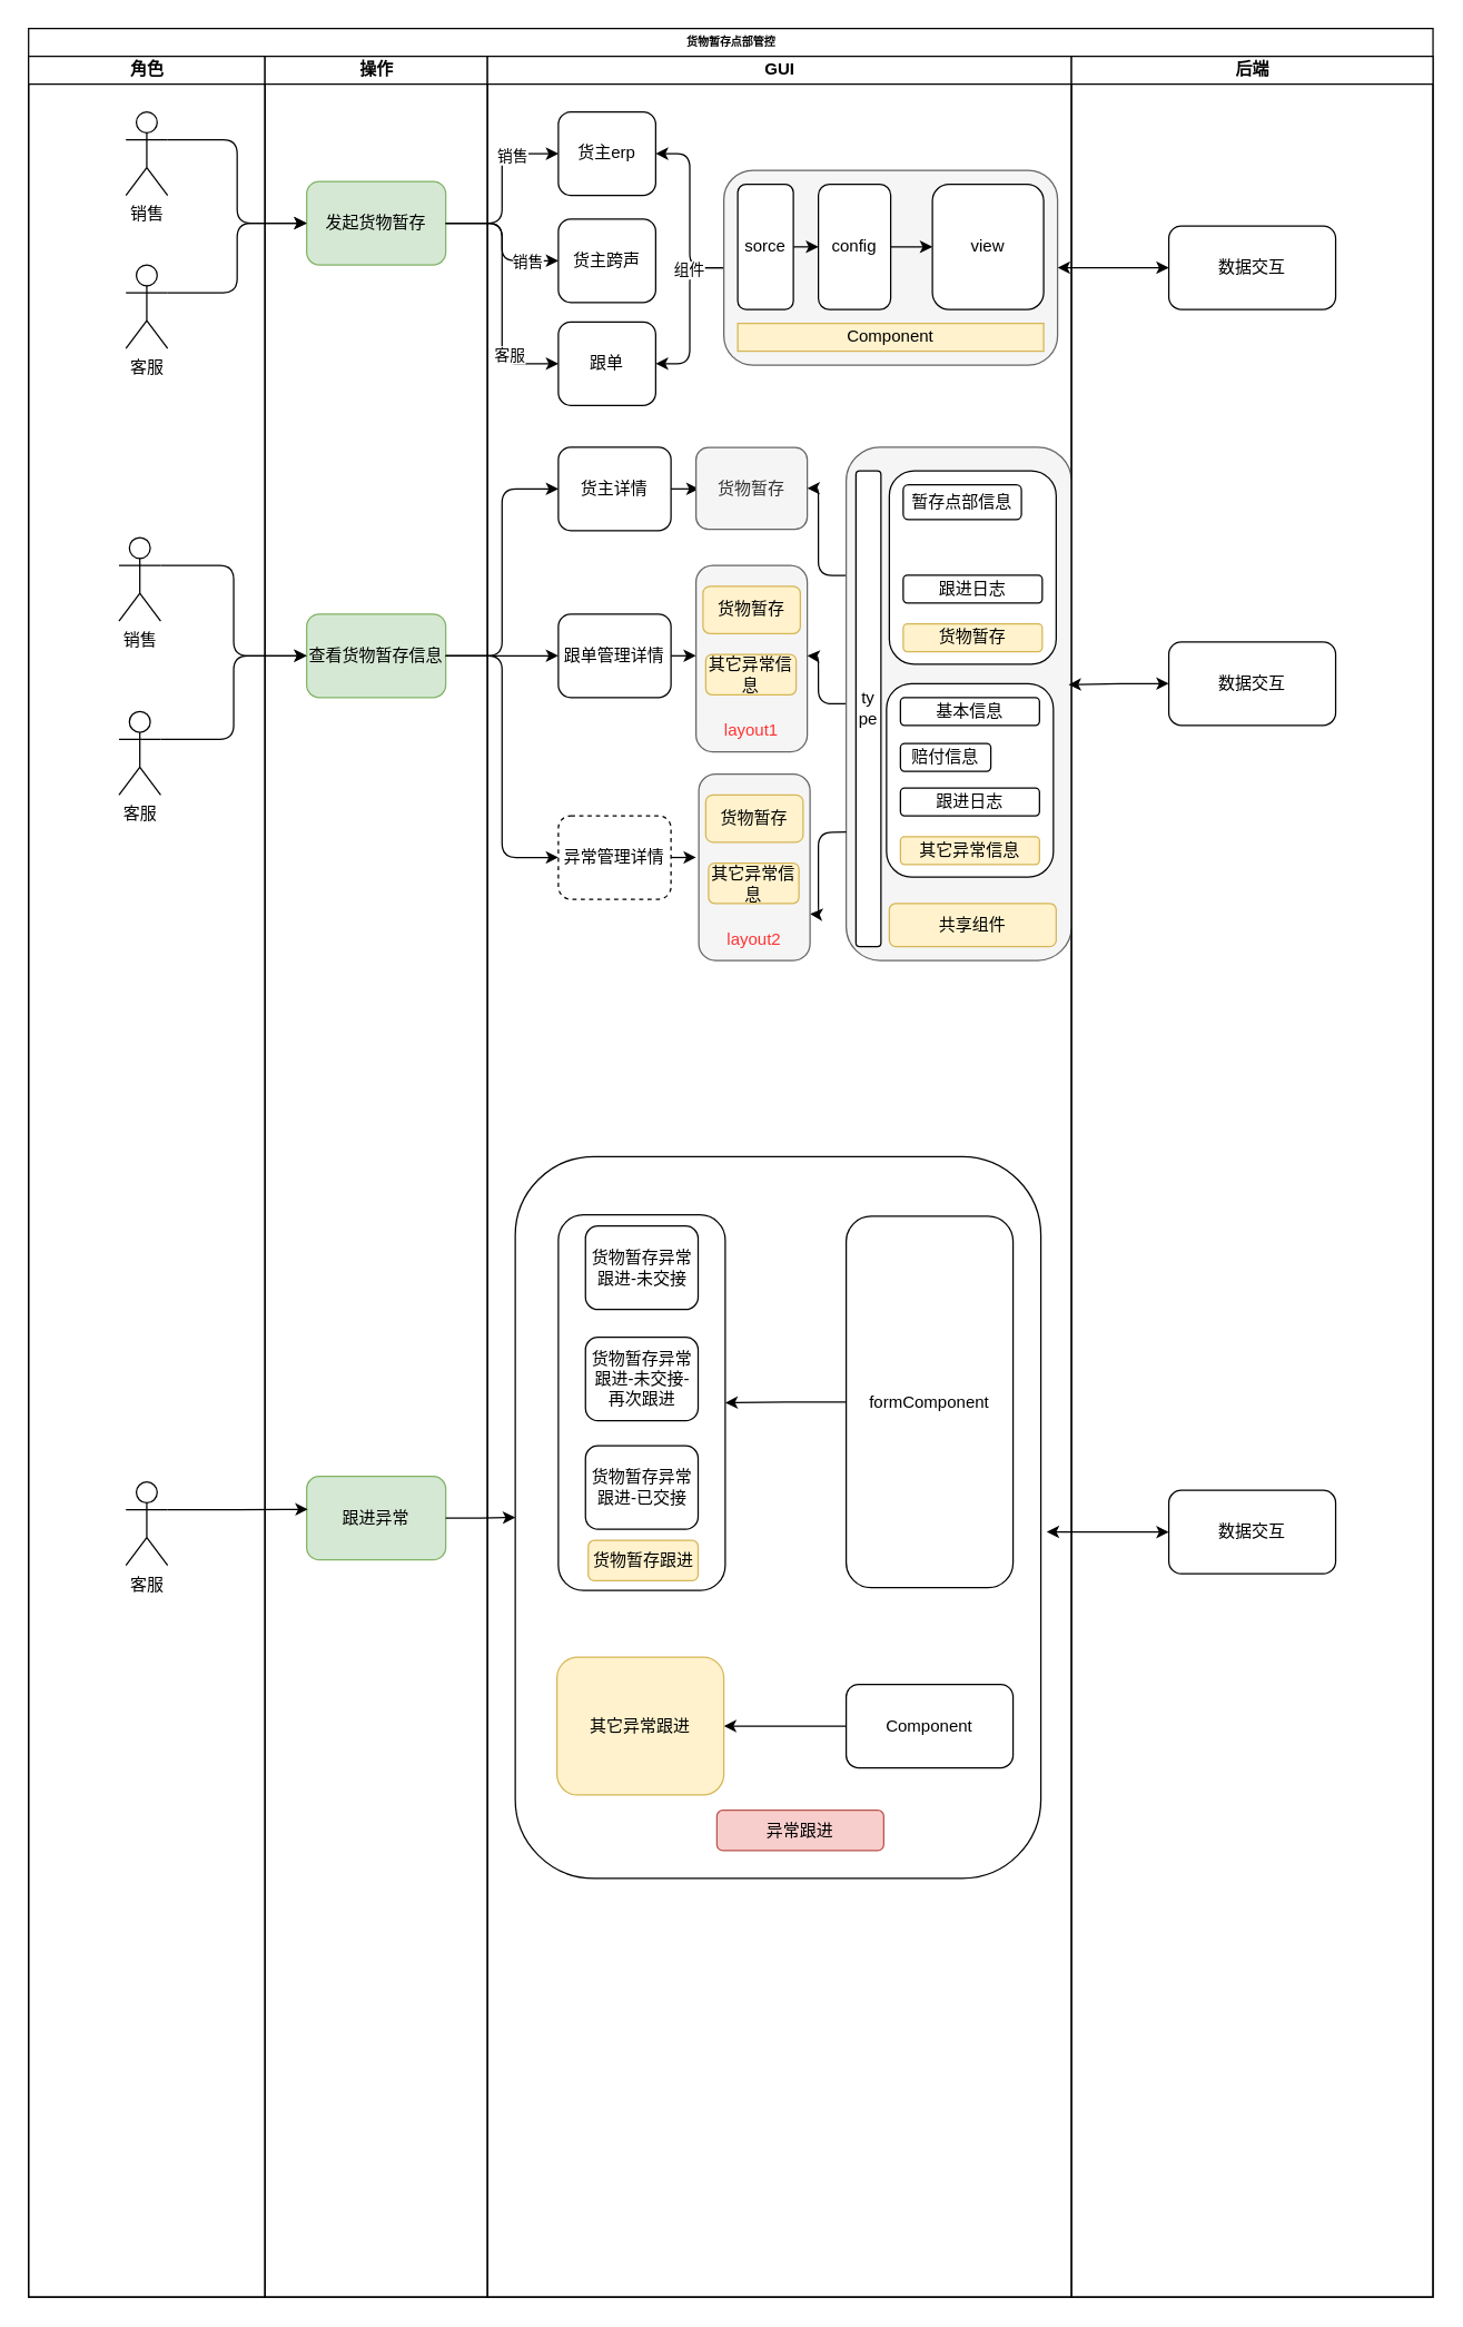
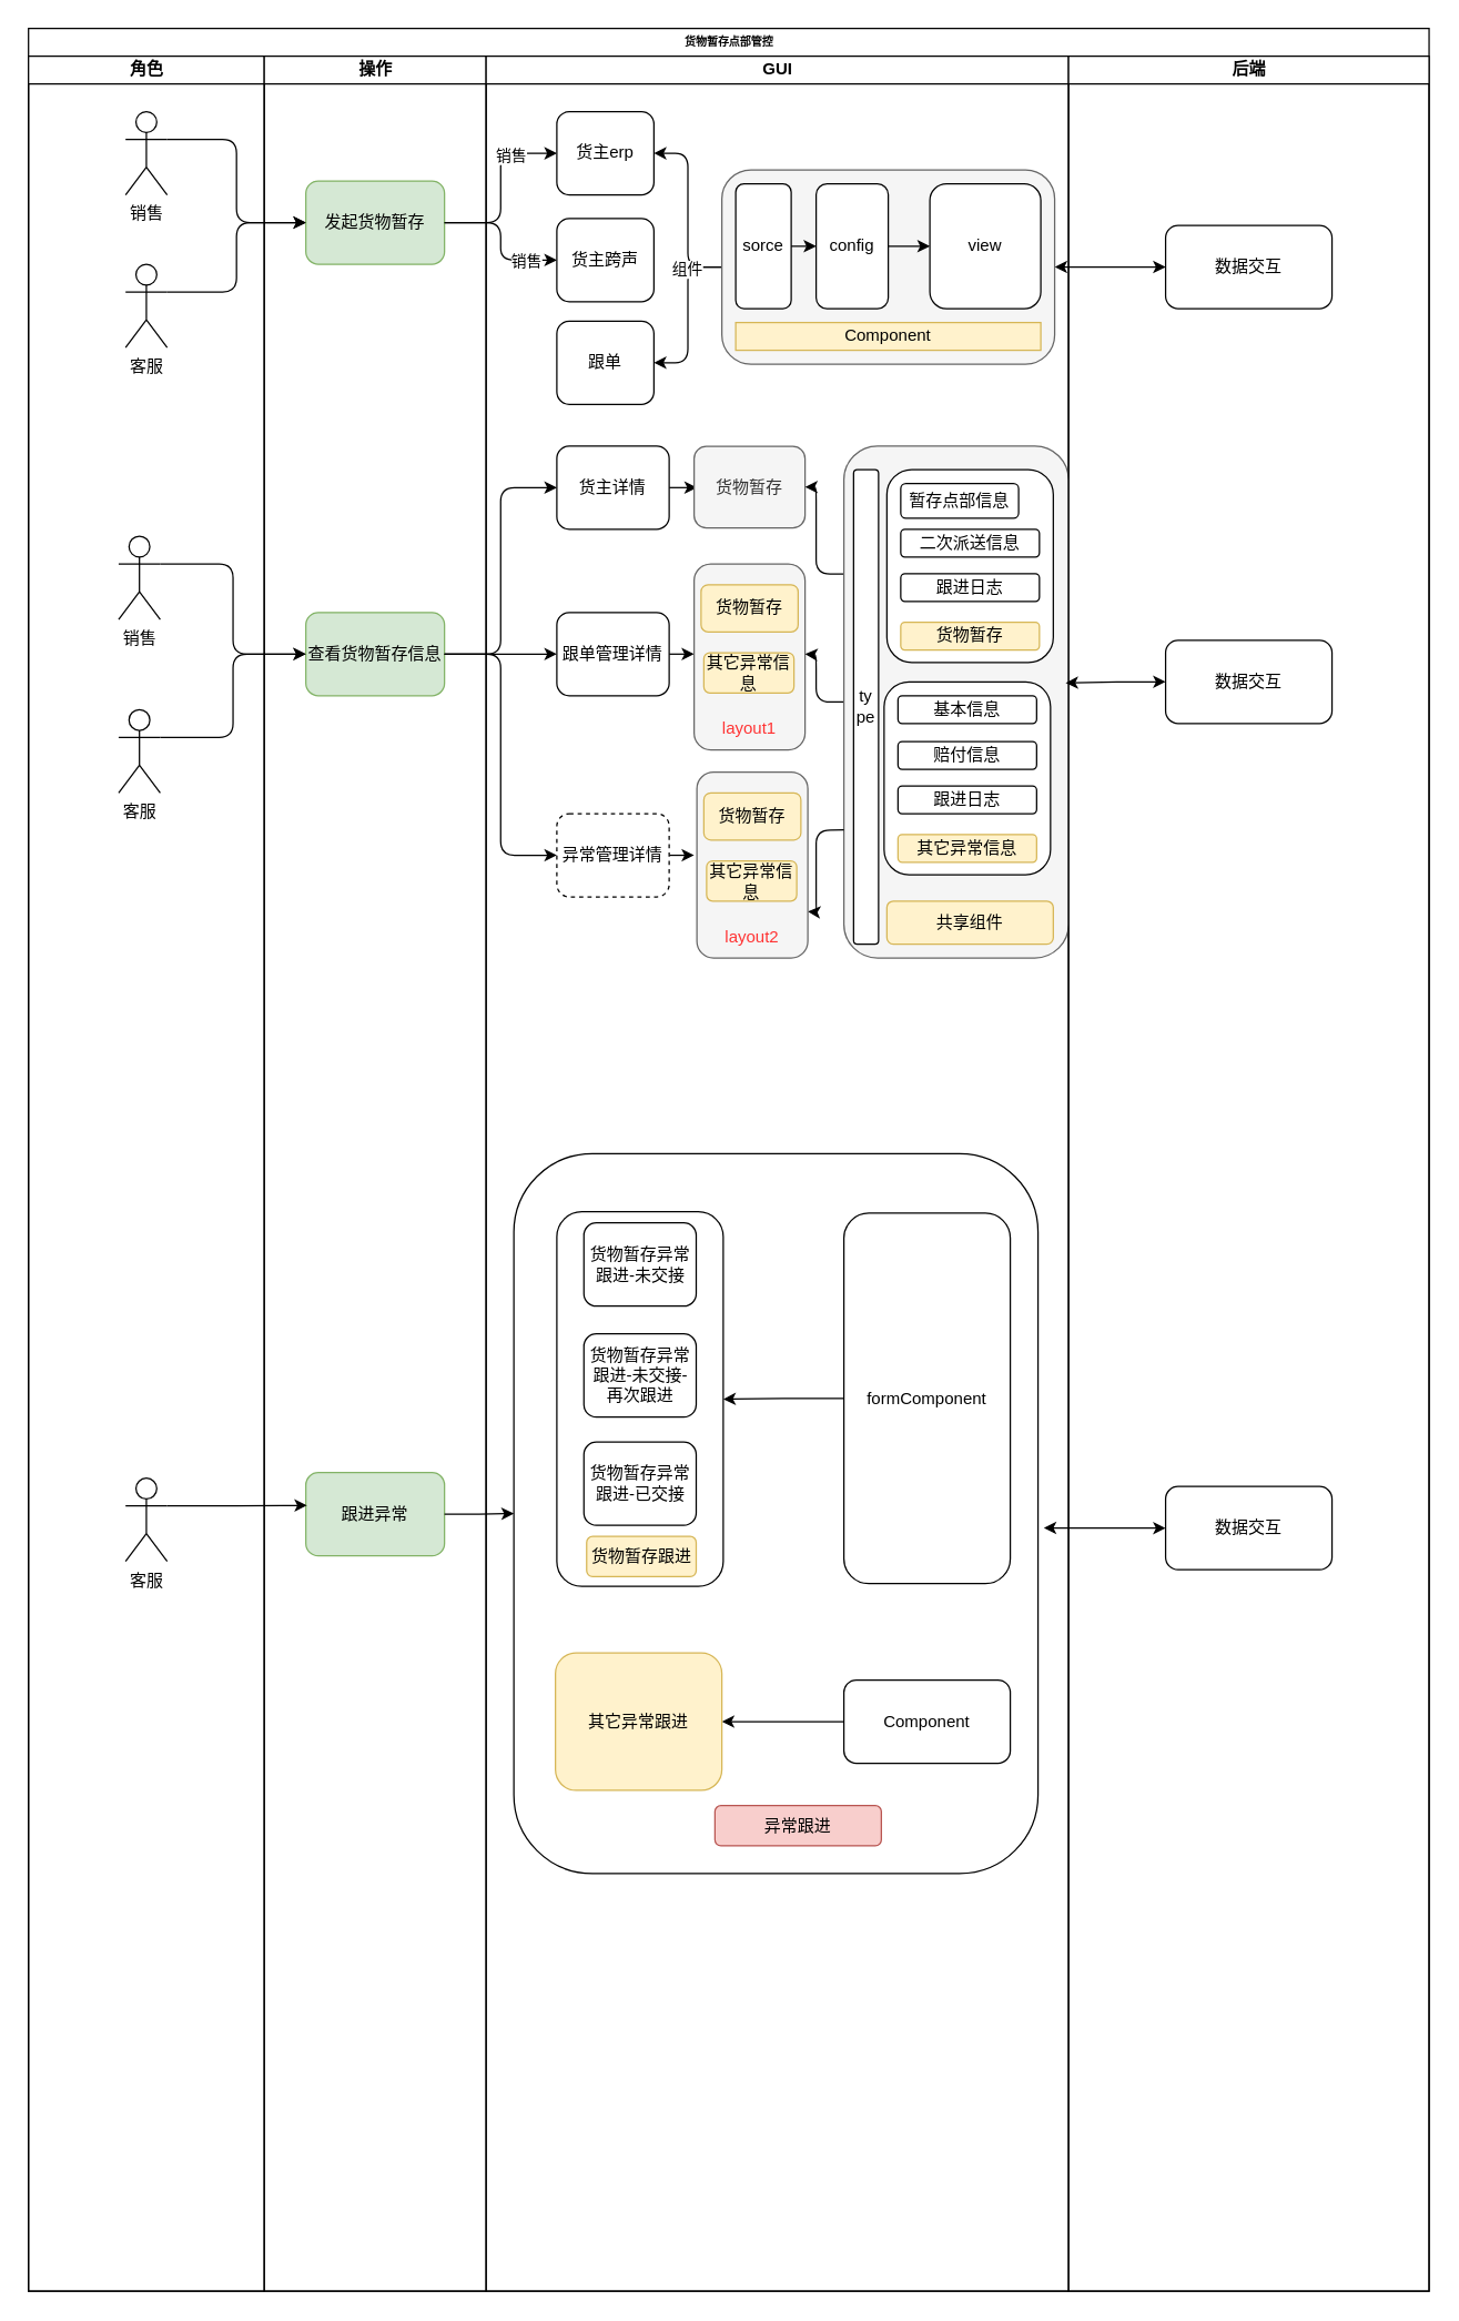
- <mxCell id="18" style="edgeStyle=orthogonalEdgeStyle;rounded=1;orthogonalLoop=1;jettySize=auto;html=1;exitX=1;exitY=0.5;exitDx=0;exitDy=0;entryX=0;entryY=0.5;entryDx=0;entryDy=0;curved=0;" parent="2" source="10" target="22" edge="1"><mxGeometry relative="1" as="geometry" /></mxCell>
- <mxCell id="19" value="客服" style="edgeLabel;html=1;align=center;verticalAlign=middle;resizable=0;points=[];" parent="18" vertex="1" connectable="0"><mxGeometry x="0.478" y="1" relative="1" as="geometry"><mxPoint x="4" y="1" as="offset" /></mxGeometry></mxCell>
+ <mxCell id="78" value="二次派送信息" style="rounded=1;whiteSpace=wrap;html=1;" parent="75" vertex="1"><mxGeometry x="10" y="43" width="100" height="20" as="geometry" /></mxCell>
- <mxCell id="72" value="赔付信息" style="rounded=1;whiteSpace=wrap;html=1;" parent="69" vertex="1"><mxGeometry x="10" y="43" width="65" height="20" as="geometry" /></mxCell>
+ <mxCell id="72" value="赔付信息" style="rounded=1;whiteSpace=wrap;html=1;" parent="69" vertex="1"><mxGeometry x="10" y="43" width="100" height="20" as="geometry" /></mxCell>
